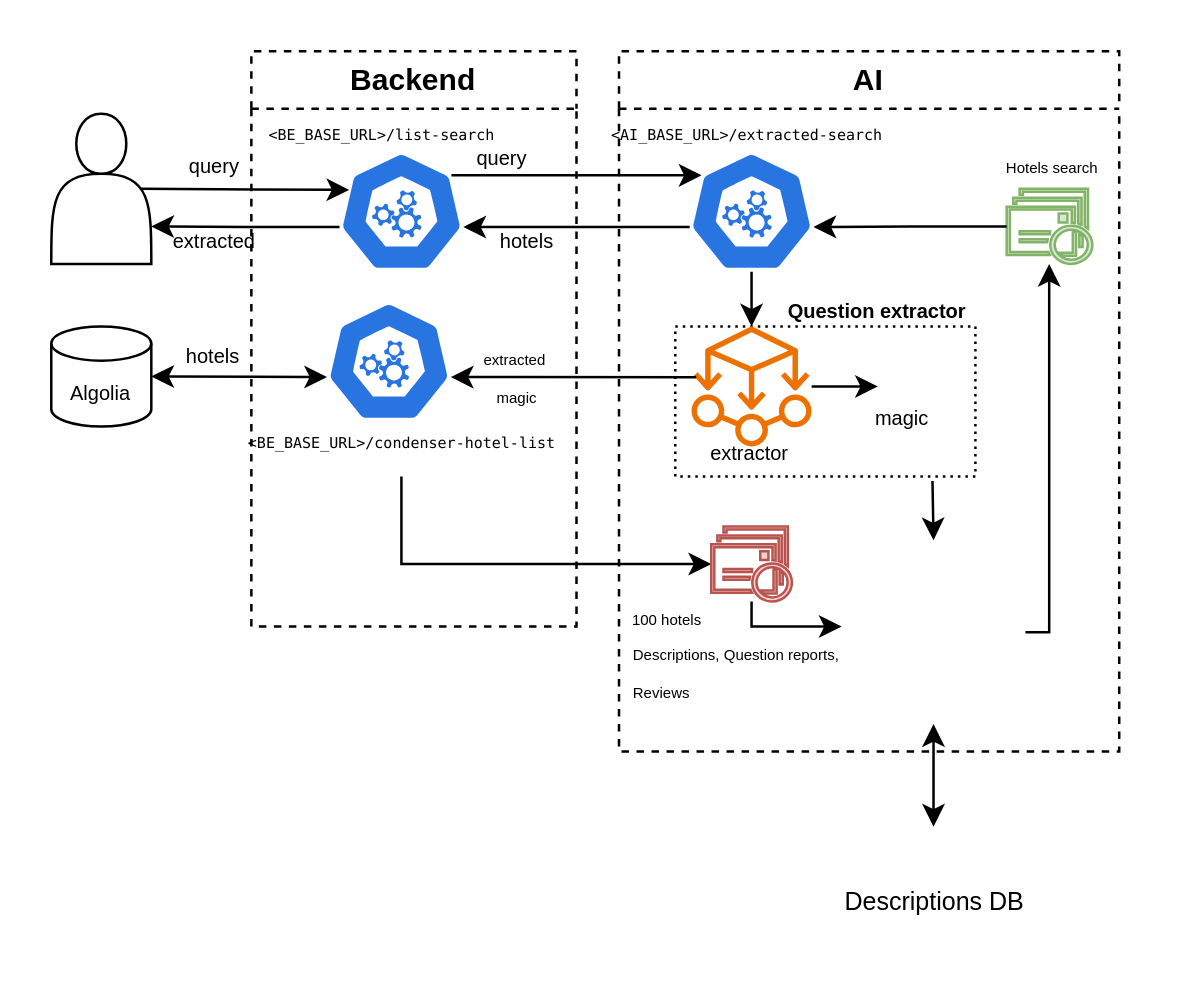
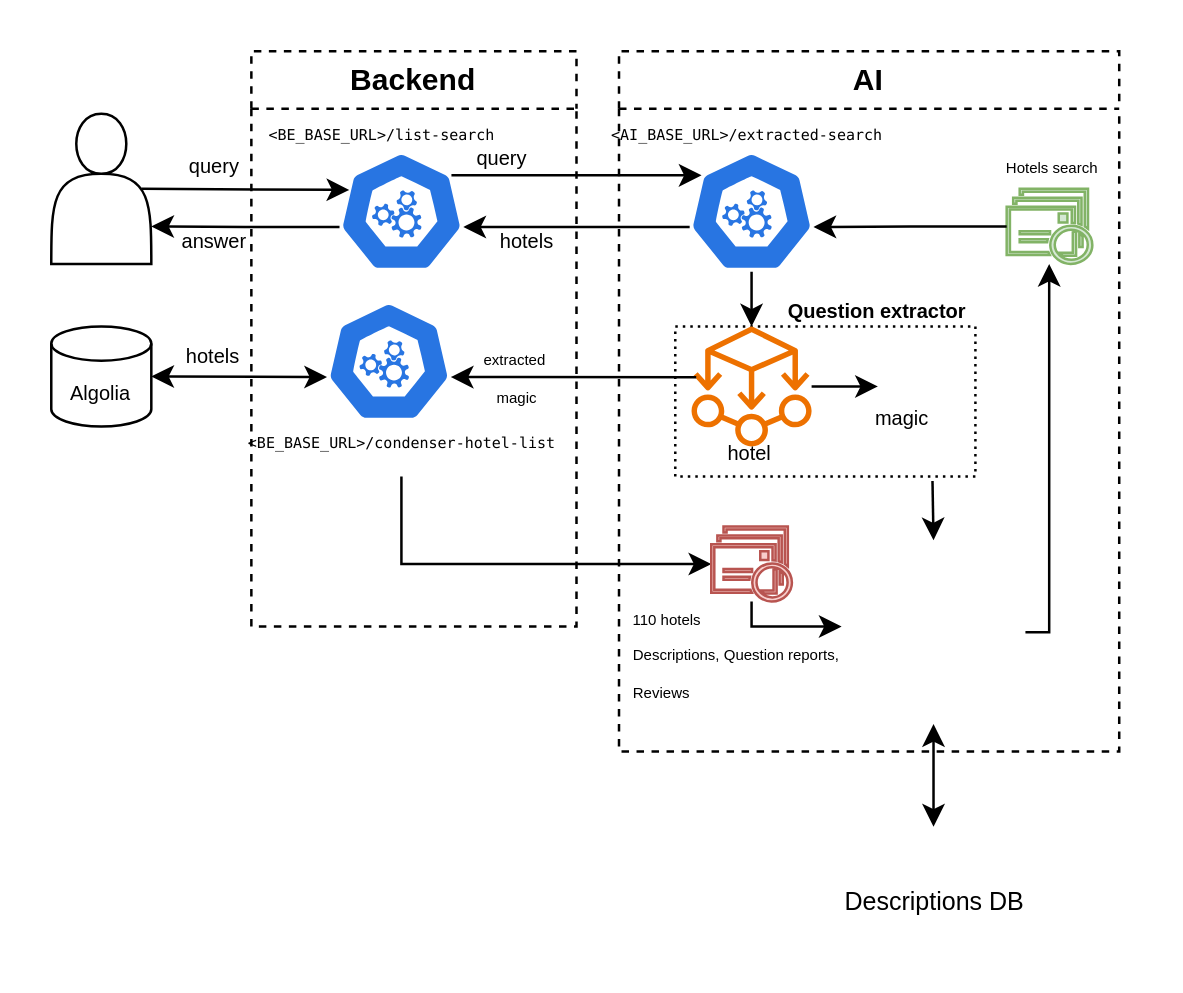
- <mxCell id="41" value="&lt;font style=&quot;font-size: 8px;&quot;&gt;extracted&lt;/font&gt;" style="text;html=1;align=center;verticalAlign=middle;resizable=0;points=[];autosize=1;strokeColor=none;fillColor=none;" vertex="1" parent="1"><mxGeometry x="60" y="80" width="50" height="30" as="geometry" /></mxCell>
+ <mxCell id="41" value="&lt;font style=&quot;font-size: 8px;&quot;&gt;answer&lt;/font&gt;" style="text;html=1;align=center;verticalAlign=middle;resizable=0;points=[];autosize=1;strokeColor=none;fillColor=none;" vertex="1" parent="1"><mxGeometry x="60" y="80" width="50" height="30" as="geometry" /></mxCell>
- <mxCell id="20" value="&lt;font style=&quot;font-size: 8px;&quot;&gt;extractor&lt;/font&gt;" style="text;html=1;align=center;verticalAlign=middle;resizable=0;points=[];autosize=1;strokeColor=none;fillColor=none;" vertex="1" parent="13"><mxGeometry x="27" y="145" width="50" height="30" as="geometry" /></mxCell>
+ <mxCell id="20" value="&lt;font style=&quot;font-size: 8px;&quot;&gt;hotel&lt;/font&gt;" style="text;html=1;align=center;verticalAlign=middle;resizable=0;points=[];autosize=1;strokeColor=none;fillColor=none;" vertex="1" parent="13"><mxGeometry x="27" y="145" width="50" height="30" as="geometry" /></mxCell>
- <mxCell id="30" value="&lt;font style=&quot;font-size: 6px;&quot;&gt;100 hotels&lt;/font&gt;" style="text;html=1;align=center;verticalAlign=middle;resizable=0;points=[];autosize=1;strokeColor=none;fillColor=none;" vertex="1" parent="13"><mxGeometry x="-6" y="211.0" width="50" height="30" as="geometry" /></mxCell>
+ <mxCell id="30" value="&lt;font style=&quot;font-size: 6px;&quot;&gt;110 hotels&lt;/font&gt;" style="text;html=1;align=center;verticalAlign=middle;resizable=0;points=[];autosize=1;strokeColor=none;fillColor=none;" vertex="1" parent="13"><mxGeometry x="-6" y="211.0" width="50" height="30" as="geometry" /></mxCell>
